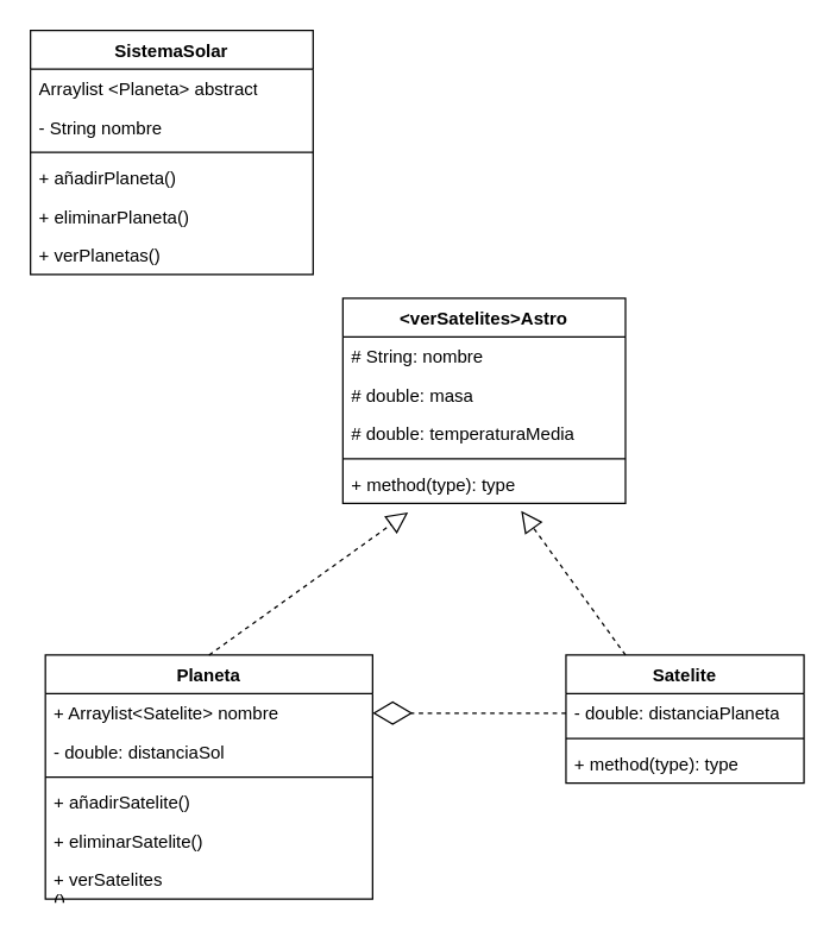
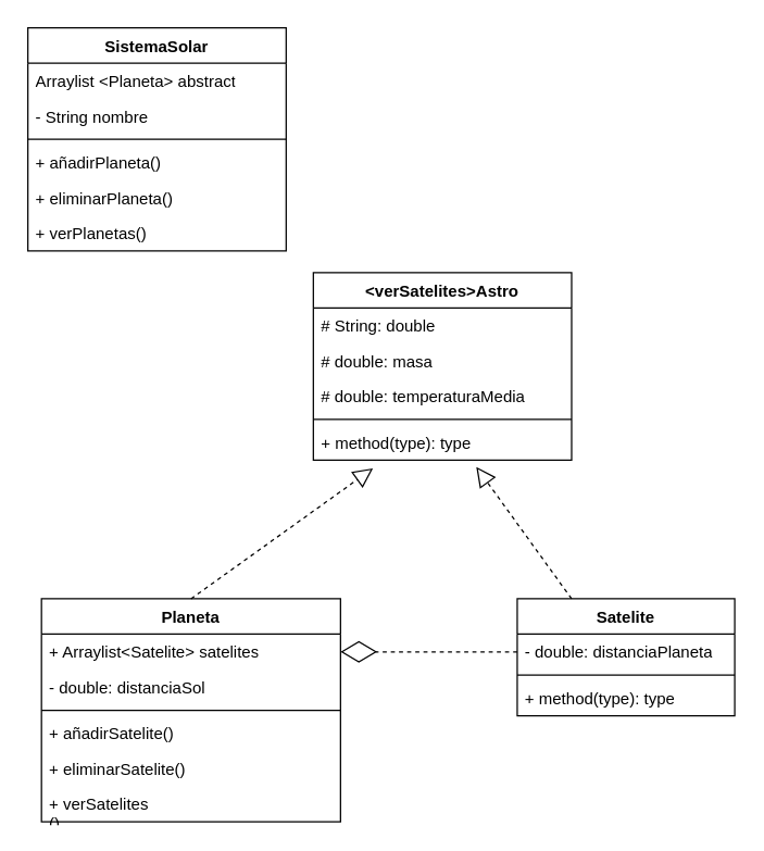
- <mxCell id="3" value="# String: nombre" style="text;strokeColor=none;fillColor=none;align=left;verticalAlign=top;spacingLeft=4;spacingRight=4;overflow=hidden;rotatable=0;points=[[0,0.5],[1,0.5]];portConstraint=eastwest;whiteSpace=wrap;html=1;" vertex="1" parent="2"><mxGeometry y="26" width="190" height="26" as="geometry" /></mxCell>
+ <mxCell id="3" value="# String: double" style="text;strokeColor=none;fillColor=none;align=left;verticalAlign=top;spacingLeft=4;spacingRight=4;overflow=hidden;rotatable=0;points=[[0,0.5],[1,0.5]];portConstraint=eastwest;whiteSpace=wrap;html=1;" vertex="1" parent="2"><mxGeometry y="26" width="190" height="26" as="geometry" /></mxCell>
- <mxCell id="16" value="+ Arraylist&amp;lt;Satelite&amp;gt; nombre" style="text;strokeColor=none;fillColor=none;align=left;verticalAlign=top;spacingLeft=4;spacingRight=4;overflow=hidden;rotatable=0;points=[[0,0.5],[1,0.5]];portConstraint=eastwest;whiteSpace=wrap;html=1;" vertex="1" parent="15"><mxGeometry y="26" width="220" height="26" as="geometry" /></mxCell>
+ <mxCell id="16" value="+ Arraylist&amp;lt;Satelite&amp;gt; satelites" style="text;strokeColor=none;fillColor=none;align=left;verticalAlign=top;spacingLeft=4;spacingRight=4;overflow=hidden;rotatable=0;points=[[0,0.5],[1,0.5]];portConstraint=eastwest;whiteSpace=wrap;html=1;" vertex="1" parent="15"><mxGeometry y="26" width="220" height="26" as="geometry" /></mxCell>
